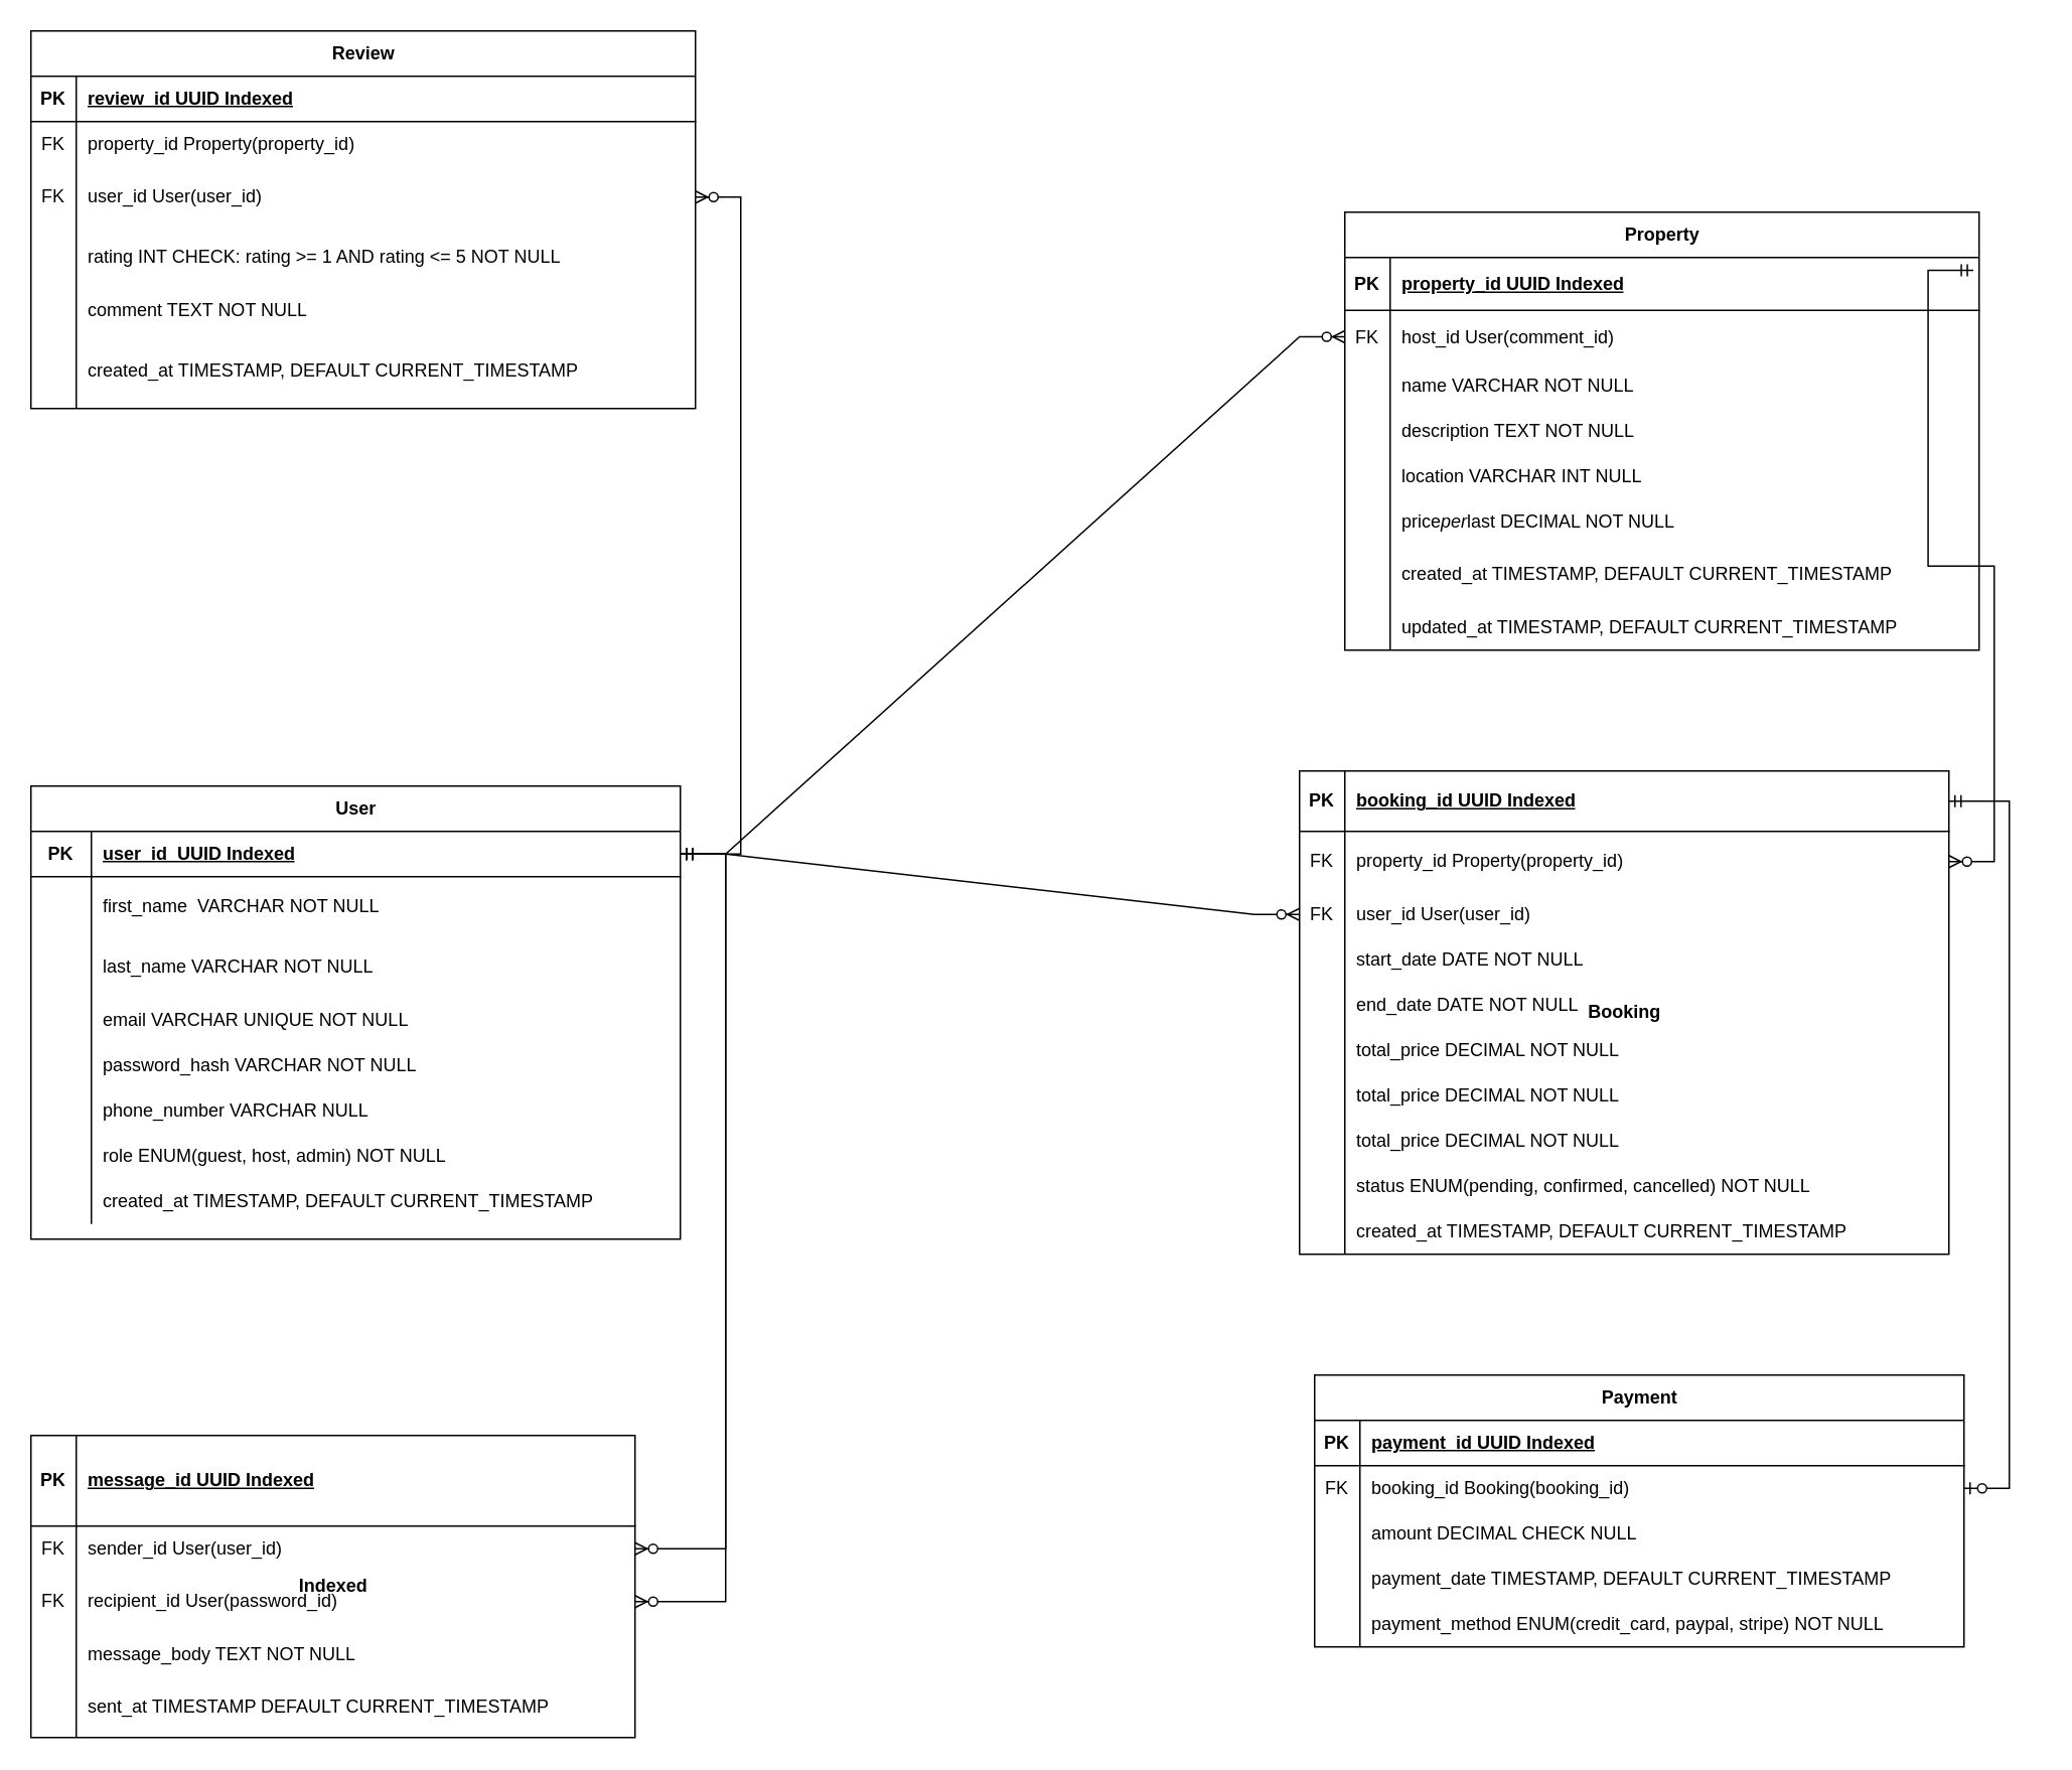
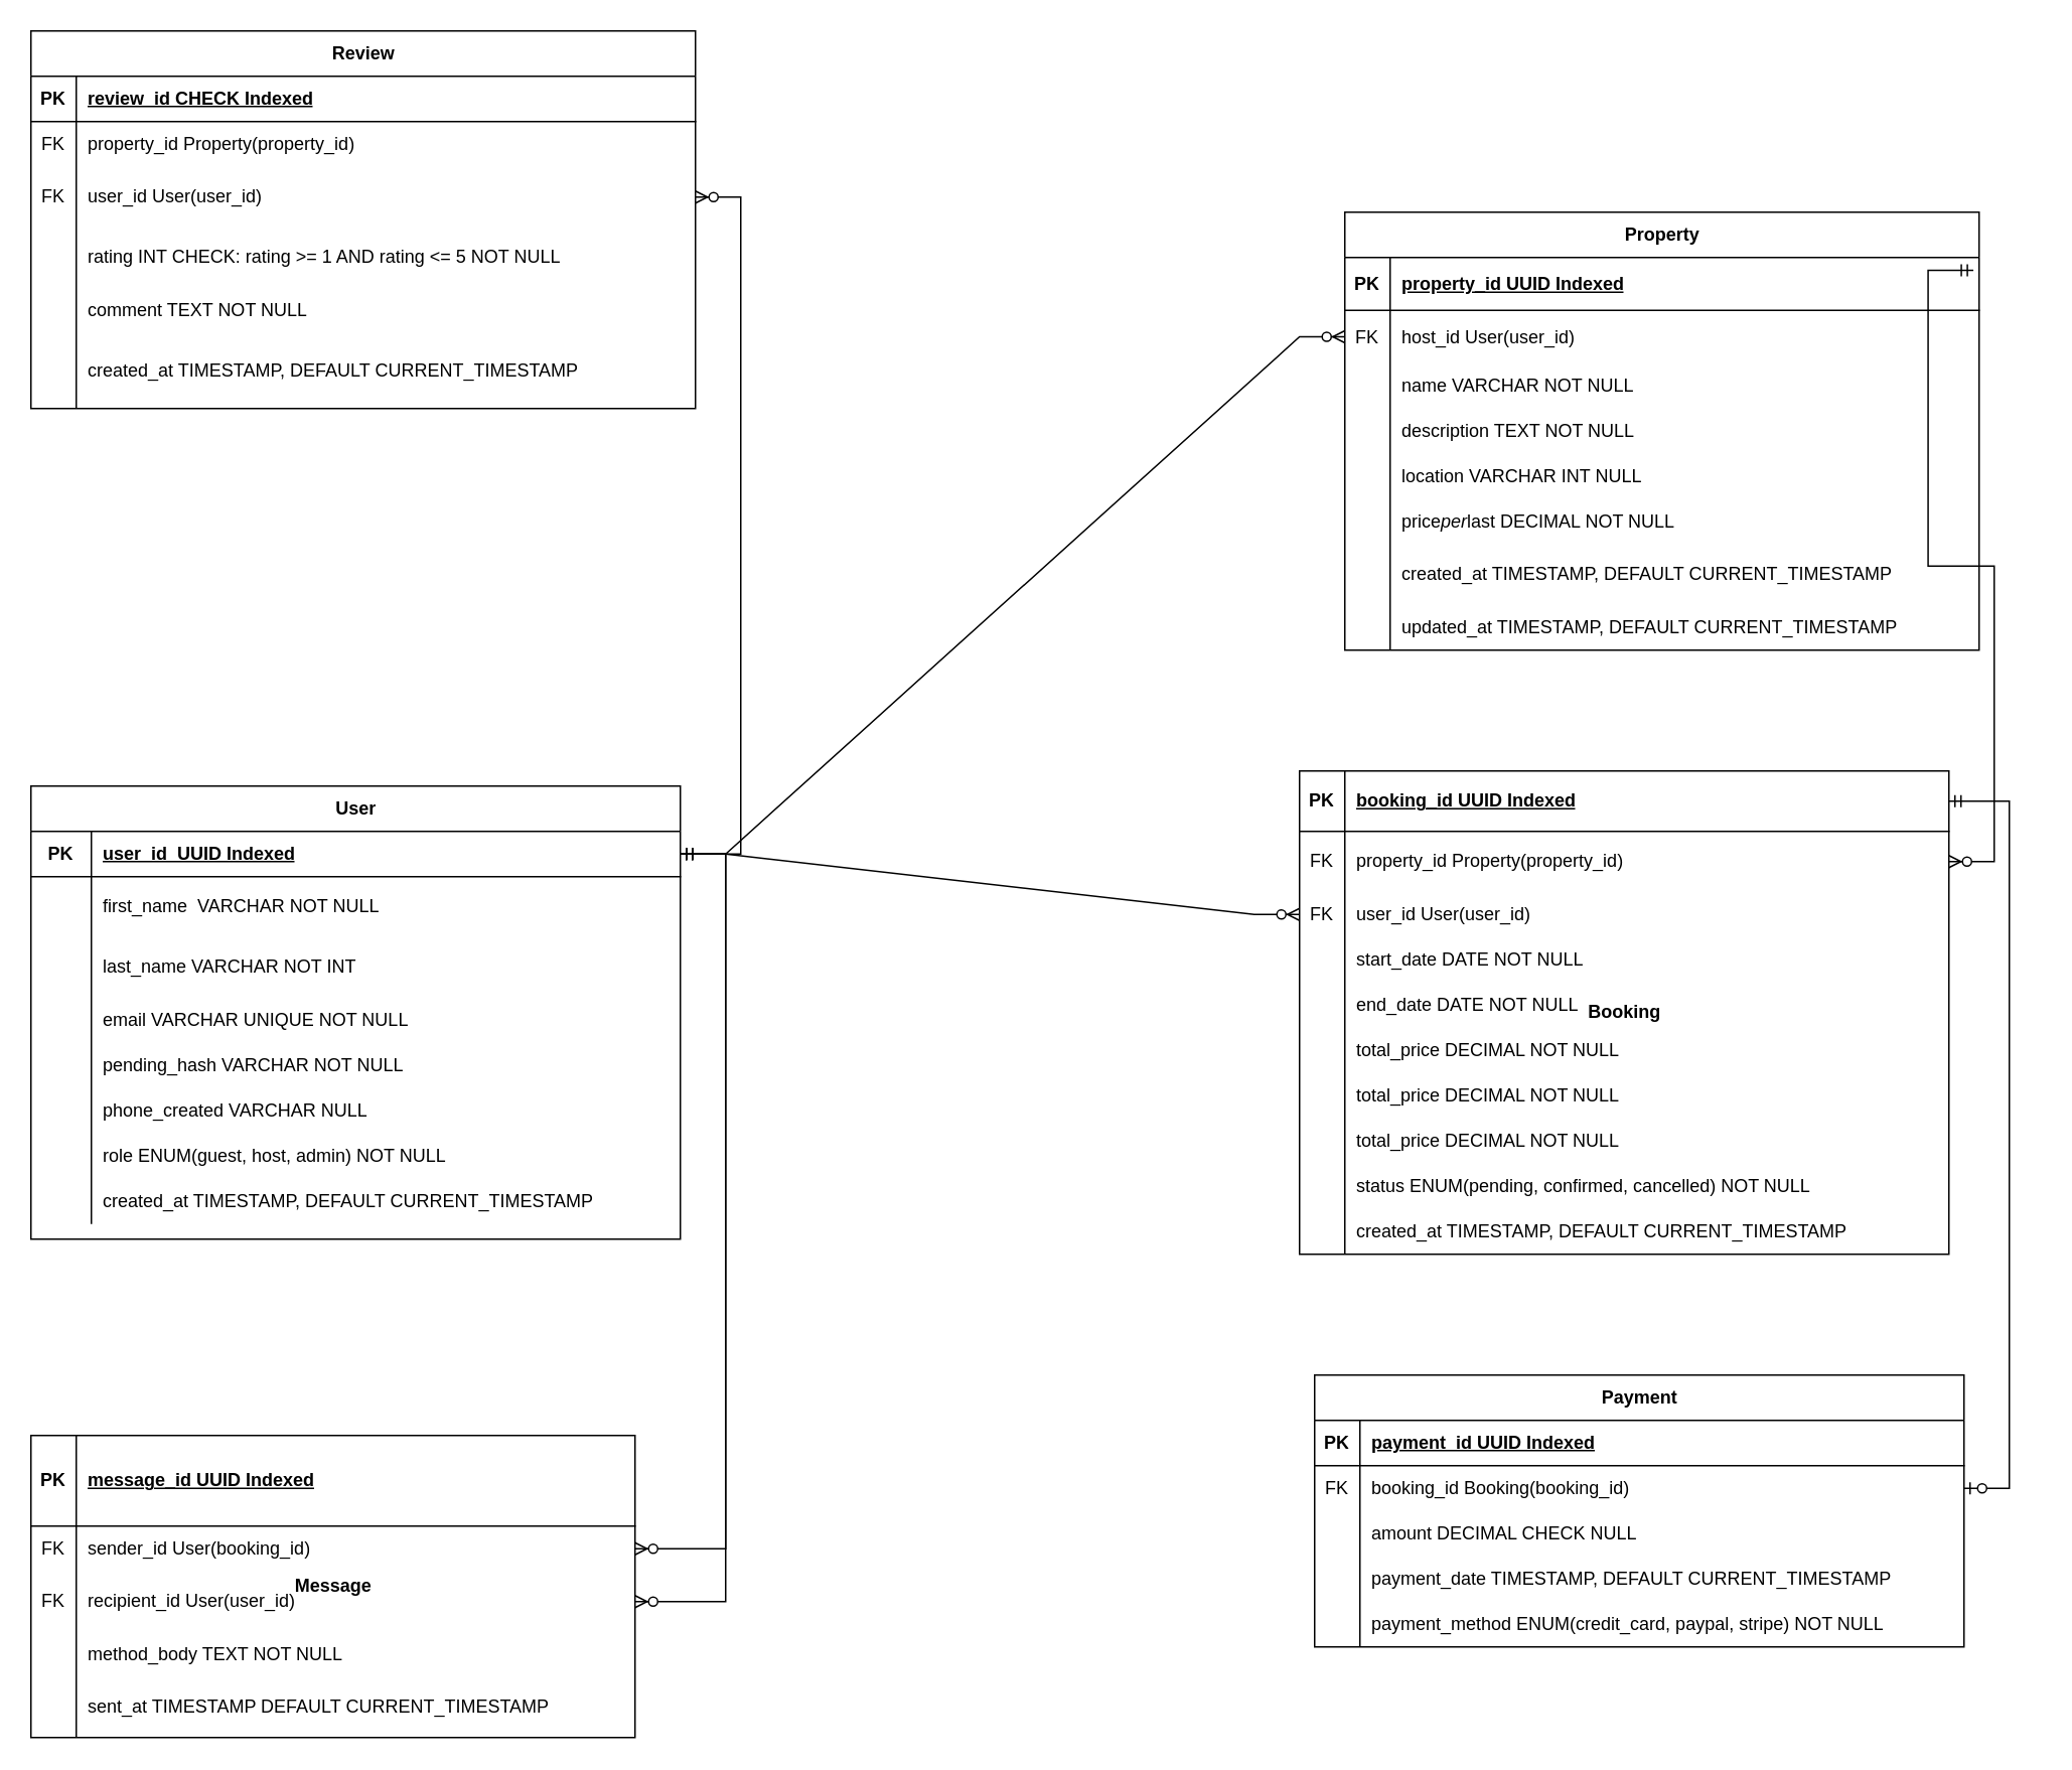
- <mxCell id="102" value="review_id UUID Indexed" style="shape=partialRectangle;connectable=0;fillColor=none;top=0;left=0;bottom=0;right=0;align=left;spacingLeft=6;fontStyle=5;overflow=hidden;whiteSpace=wrap;html=1;" vertex="1" parent="100"><mxGeometry x="30" width="410" height="30" as="geometry"><mxRectangle width="410" height="30" as="alternateBounds" /></mxGeometry></mxCell>
+ <mxCell id="102" value="review_id CHECK Indexed" style="shape=partialRectangle;connectable=0;fillColor=none;top=0;left=0;bottom=0;right=0;align=left;spacingLeft=6;fontStyle=5;overflow=hidden;whiteSpace=wrap;html=1;" vertex="1" parent="100"><mxGeometry x="30" width="410" height="30" as="geometry"><mxRectangle width="410" height="30" as="alternateBounds" /></mxGeometry></mxCell>
- <mxCell id="33" value="host_id User(comment_id)" style="shape=partialRectangle;connectable=0;fillColor=none;top=0;left=0;bottom=0;right=0;align=left;spacingLeft=6;overflow=hidden;whiteSpace=wrap;html=1;" vertex="1" parent="31"><mxGeometry x="30" width="390.0" height="35" as="geometry"><mxRectangle width="390.0" height="35" as="alternateBounds" /></mxGeometry></mxCell>
+ <mxCell id="33" value="host_id User(user_id)" style="shape=partialRectangle;connectable=0;fillColor=none;top=0;left=0;bottom=0;right=0;align=left;spacingLeft=6;overflow=hidden;whiteSpace=wrap;html=1;" vertex="1" parent="31"><mxGeometry x="30" width="390.0" height="35" as="geometry"><mxRectangle width="390.0" height="35" as="alternateBounds" /></mxGeometry></mxCell>
- <mxCell id="11" value="last_name VARCHAR NOT NULL" style="shape=partialRectangle;connectable=0;fillColor=none;top=0;left=0;bottom=0;right=0;align=left;spacingLeft=6;overflow=hidden;whiteSpace=wrap;html=1;" vertex="1" parent="9"><mxGeometry x="40" width="390" height="40" as="geometry"><mxRectangle width="390" height="40" as="alternateBounds" /></mxGeometry></mxCell>
+ <mxCell id="11" value="last_name VARCHAR NOT INT" style="shape=partialRectangle;connectable=0;fillColor=none;top=0;left=0;bottom=0;right=0;align=left;spacingLeft=6;overflow=hidden;whiteSpace=wrap;html=1;" vertex="1" parent="9"><mxGeometry x="40" width="390" height="40" as="geometry"><mxRectangle width="390" height="40" as="alternateBounds" /></mxGeometry></mxCell>
- <mxCell id="17" value="password_hash VARCHAR NOT NULL" style="shape=partialRectangle;connectable=0;fillColor=none;top=0;left=0;bottom=0;right=0;align=left;spacingLeft=6;fontStyle=0;overflow=hidden;whiteSpace=wrap;html=1;" vertex="1" parent="15"><mxGeometry x="40" width="390" height="30" as="geometry"><mxRectangle width="390" height="30" as="alternateBounds" /></mxGeometry></mxCell>
+ <mxCell id="17" value="pending_hash VARCHAR NOT NULL" style="shape=partialRectangle;connectable=0;fillColor=none;top=0;left=0;bottom=0;right=0;align=left;spacingLeft=6;fontStyle=0;overflow=hidden;whiteSpace=wrap;html=1;" vertex="1" parent="15"><mxGeometry x="40" width="390" height="30" as="geometry"><mxRectangle width="390" height="30" as="alternateBounds" /></mxGeometry></mxCell>
- <mxCell id="20" value="&lt;div&gt;phone_number VARCHAR NULL&lt;/div&gt;" style="shape=partialRectangle;connectable=0;fillColor=none;top=0;left=0;bottom=0;right=0;align=left;spacingLeft=6;overflow=hidden;whiteSpace=wrap;html=1;" vertex="1" parent="18"><mxGeometry x="40" width="390" height="30" as="geometry"><mxRectangle width="390" height="30" as="alternateBounds" /></mxGeometry></mxCell>
+ <mxCell id="20" value="&lt;div&gt;phone_created VARCHAR NULL&lt;/div&gt;" style="shape=partialRectangle;connectable=0;fillColor=none;top=0;left=0;bottom=0;right=0;align=left;spacingLeft=6;overflow=hidden;whiteSpace=wrap;html=1;" vertex="1" parent="18"><mxGeometry x="40" width="390" height="30" as="geometry"><mxRectangle width="390" height="30" as="alternateBounds" /></mxGeometry></mxCell>
- <mxCell id="124" value="sender_id User(user_id)" style="shape=partialRectangle;connectable=0;fillColor=none;top=0;left=0;bottom=0;right=0;align=left;spacingLeft=6;overflow=hidden;whiteSpace=wrap;html=1;" vertex="1" parent="122"><mxGeometry x="30" width="370" height="30" as="geometry"><mxRectangle width="370" height="30" as="alternateBounds" /></mxGeometry></mxCell>
+ <mxCell id="124" value="sender_id User(booking_id)" style="shape=partialRectangle;connectable=0;fillColor=none;top=0;left=0;bottom=0;right=0;align=left;spacingLeft=6;overflow=hidden;whiteSpace=wrap;html=1;" vertex="1" parent="122"><mxGeometry x="30" width="370" height="30" as="geometry"><mxRectangle width="370" height="30" as="alternateBounds" /></mxGeometry></mxCell>
- <mxCell id="118" value="Indexed" style="shape=table;startSize=0;container=1;collapsible=1;childLayout=tableLayout;fixedRows=1;rowLines=0;fontStyle=1;align=center;resizeLast=1;html=1;" vertex="1" parent="1"><mxGeometry x="20" y="950" width="400" height="200" as="geometry" /></mxCell>
+ <mxCell id="118" value="Message" style="shape=table;startSize=0;container=1;collapsible=1;childLayout=tableLayout;fixedRows=1;rowLines=0;fontStyle=1;align=center;resizeLast=1;html=1;" vertex="1" parent="1"><mxGeometry x="20" y="950" width="400" height="200" as="geometry" /></mxCell>
- <mxCell id="127" value="recipient_id User(password_id)" style="shape=partialRectangle;connectable=0;fillColor=none;top=0;left=0;bottom=0;right=0;align=left;spacingLeft=6;overflow=hidden;whiteSpace=wrap;html=1;" vertex="1" parent="125"><mxGeometry x="30" width="370" height="40" as="geometry"><mxRectangle width="370" height="40" as="alternateBounds" /></mxGeometry></mxCell>
+ <mxCell id="127" value="recipient_id User(user_id)" style="shape=partialRectangle;connectable=0;fillColor=none;top=0;left=0;bottom=0;right=0;align=left;spacingLeft=6;overflow=hidden;whiteSpace=wrap;html=1;" vertex="1" parent="125"><mxGeometry x="30" width="370" height="40" as="geometry"><mxRectangle width="370" height="40" as="alternateBounds" /></mxGeometry></mxCell>
- <mxCell id="130" value="message_body TEXT NOT NULL" style="shape=partialRectangle;connectable=0;fillColor=none;top=0;left=0;bottom=0;right=0;align=left;spacingLeft=6;overflow=hidden;whiteSpace=wrap;html=1;" vertex="1" parent="128"><mxGeometry x="30" width="370" height="30" as="geometry"><mxRectangle width="370" height="30" as="alternateBounds" /></mxGeometry></mxCell>
+ <mxCell id="130" value="method_body TEXT NOT NULL" style="shape=partialRectangle;connectable=0;fillColor=none;top=0;left=0;bottom=0;right=0;align=left;spacingLeft=6;overflow=hidden;whiteSpace=wrap;html=1;" vertex="1" parent="128"><mxGeometry x="30" width="370" height="30" as="geometry"><mxRectangle width="370" height="30" as="alternateBounds" /></mxGeometry></mxCell>
